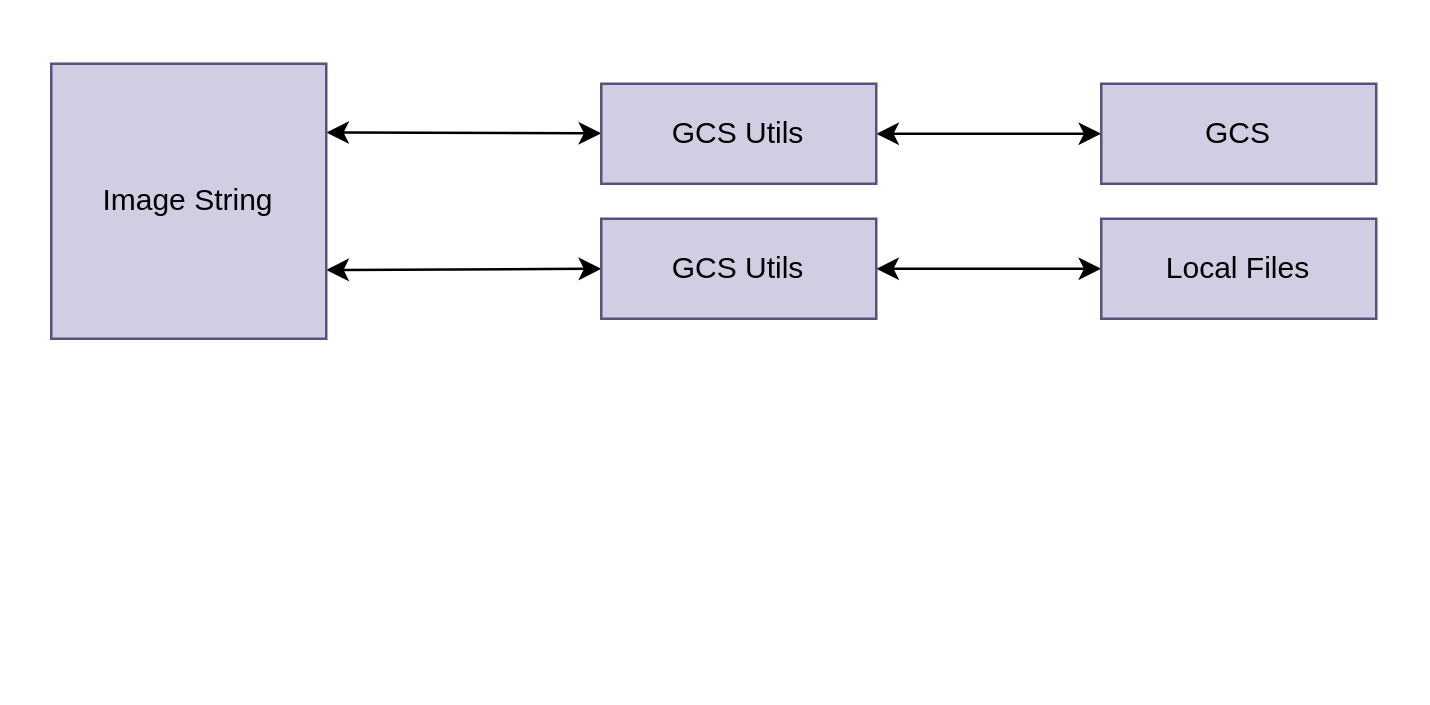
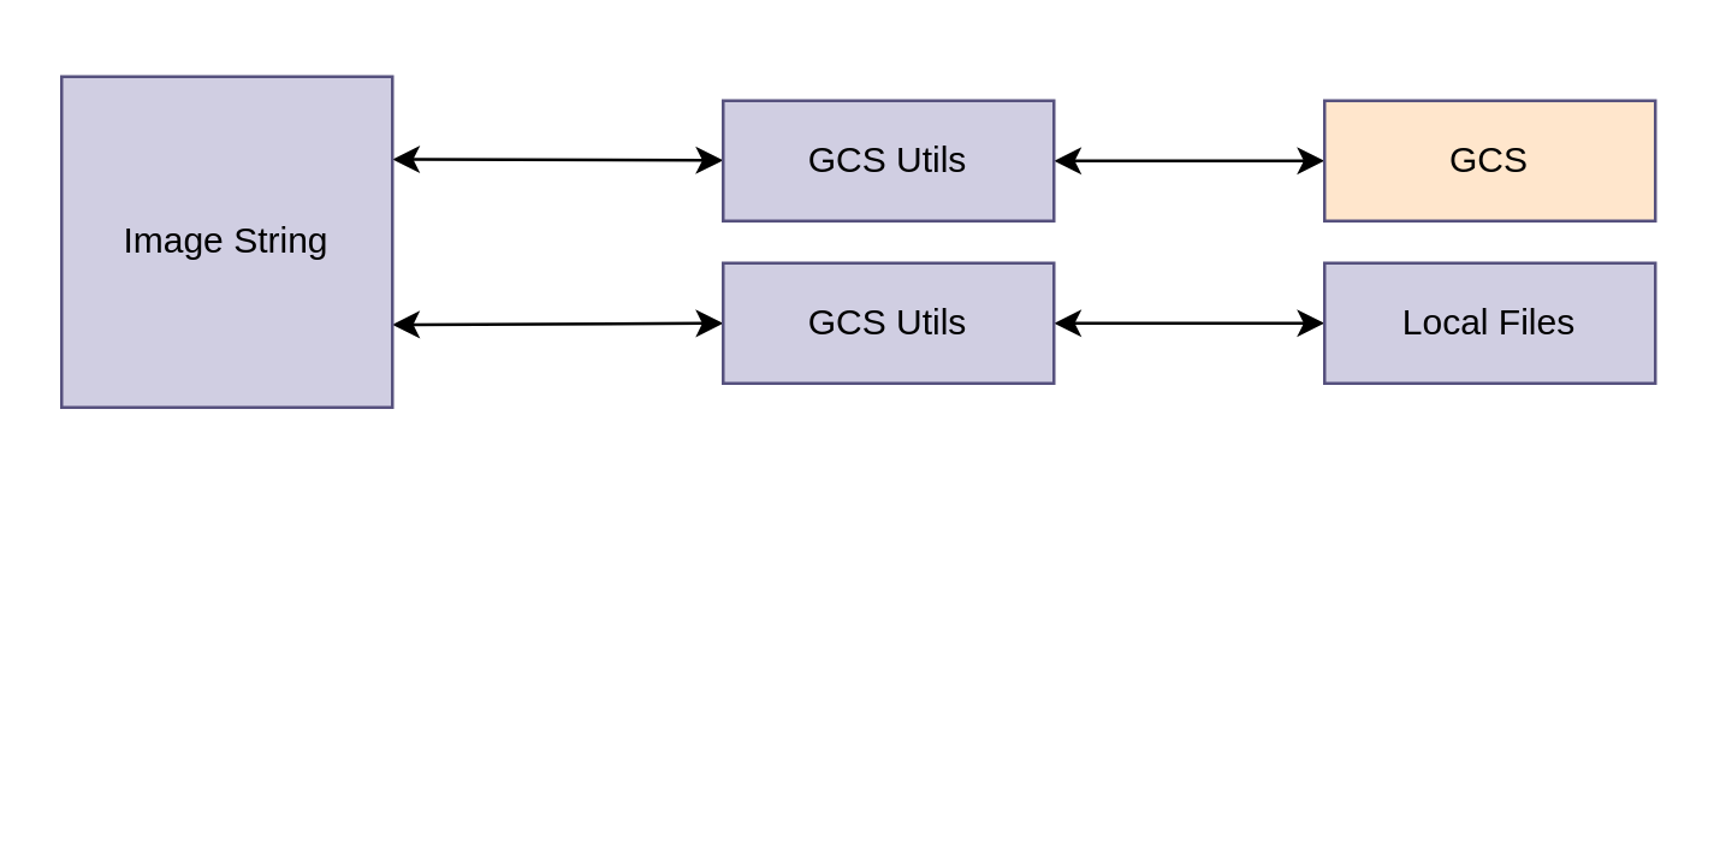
- <mxCell id="8" value="GCS" style="rounded=0;whiteSpace=wrap;html=1;fillColor=#d0cee2;strokeColor=#56517e;fontColor=#000000;" vertex="1" parent="1"><mxGeometry x="440" y="33" width="110" height="40" as="geometry" /></mxCell>
+ <mxCell id="8" value="GCS" style="rounded=0;whiteSpace=wrap;html=1;fillColor=#ffe6cc;strokeColor=#56517e;fontColor=#000000;" vertex="1" parent="1"><mxGeometry x="440" y="33" width="110" height="40" as="geometry" /></mxCell>
